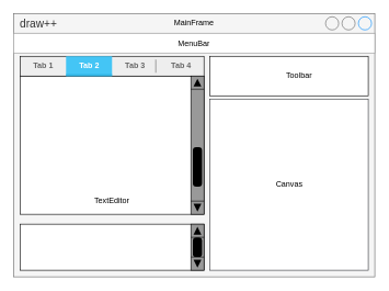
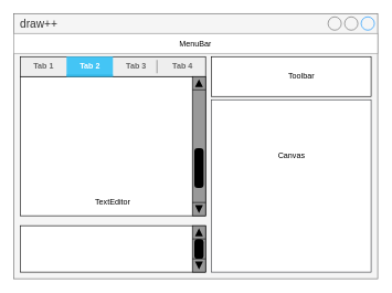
- <mxCell id="26" value="&lt;font color=&quot;#000000&quot;&gt;MainFrame&lt;/font&gt;" style="text;html=1;align=center;verticalAlign=middle;whiteSpace=wrap;rounded=0;" vertex="1" parent="1"><mxGeometry x="265" y="20" width="60" height="30" as="geometry" /></mxCell>
- <mxCell id="24" value="&lt;font color=&quot;#000000&quot;&gt;Canvas&lt;/font&gt;" style="text;html=1;align=center;verticalAlign=middle;whiteSpace=wrap;rounded=0;" vertex="1" parent="1"><mxGeometry x="409.5" y="265" width="60" height="30" as="geometry" /></mxCell>
+ <mxCell id="24" value="&lt;font color=&quot;#000000&quot;&gt;Canvas&lt;/font&gt;" style="text;html=1;align=center;verticalAlign=middle;whiteSpace=wrap;rounded=0;" vertex="1" parent="1"><mxGeometry x="409.5" y="220" width="60" height="30" as="geometry" /></mxCell>
